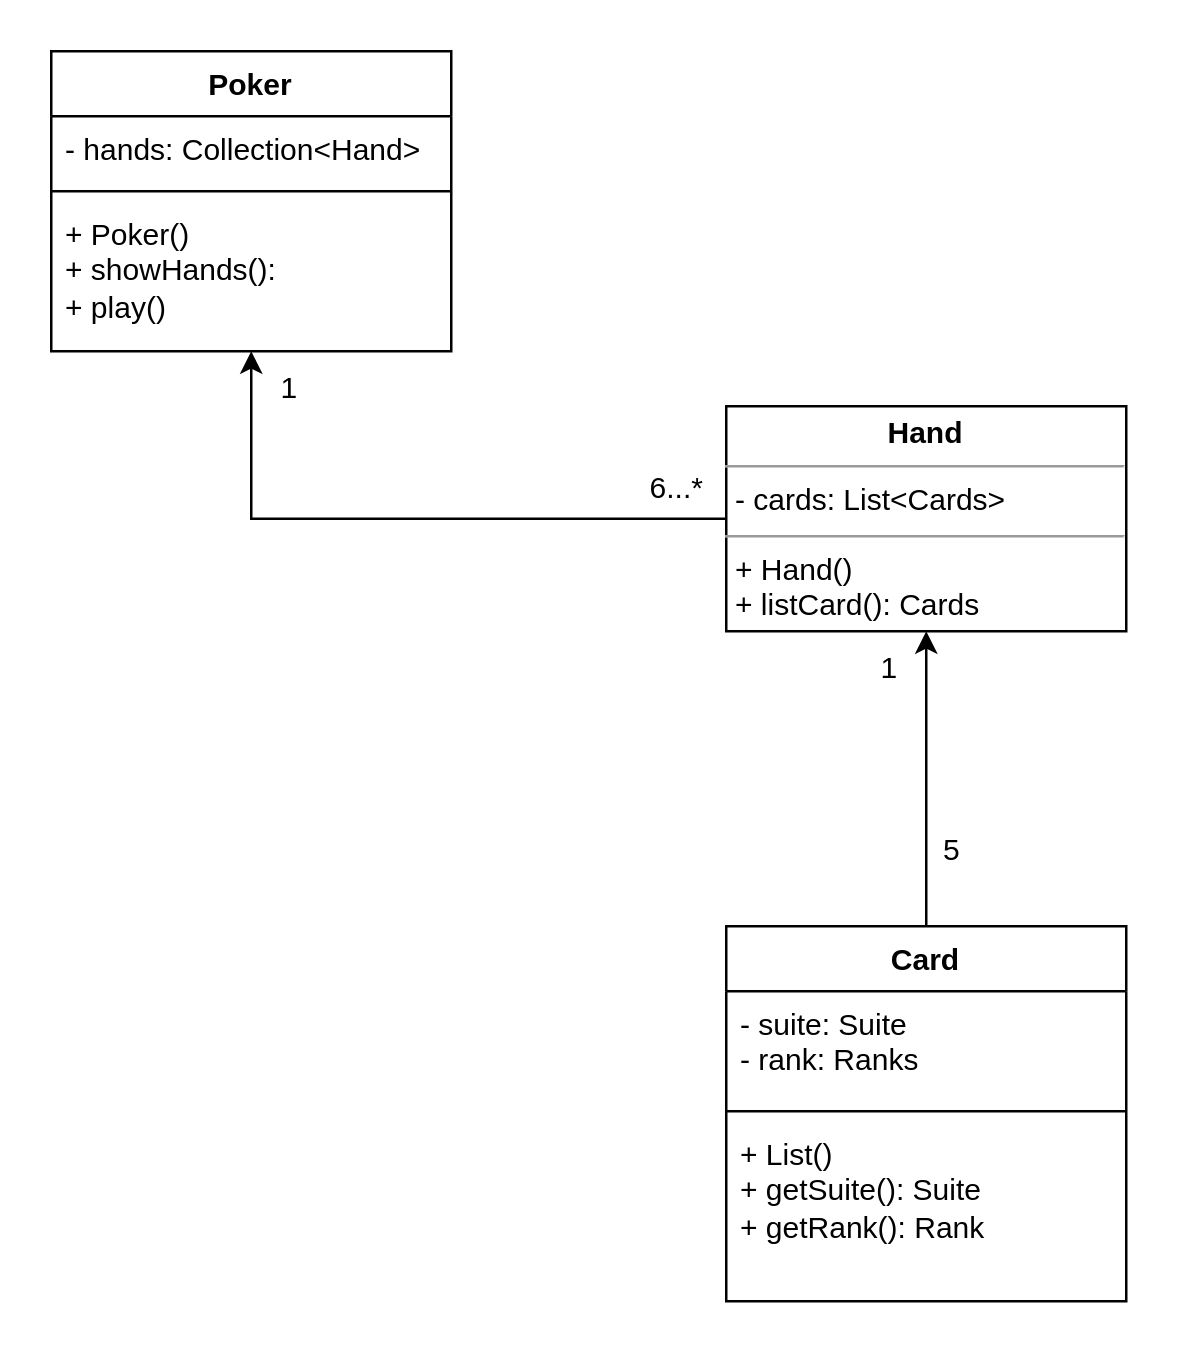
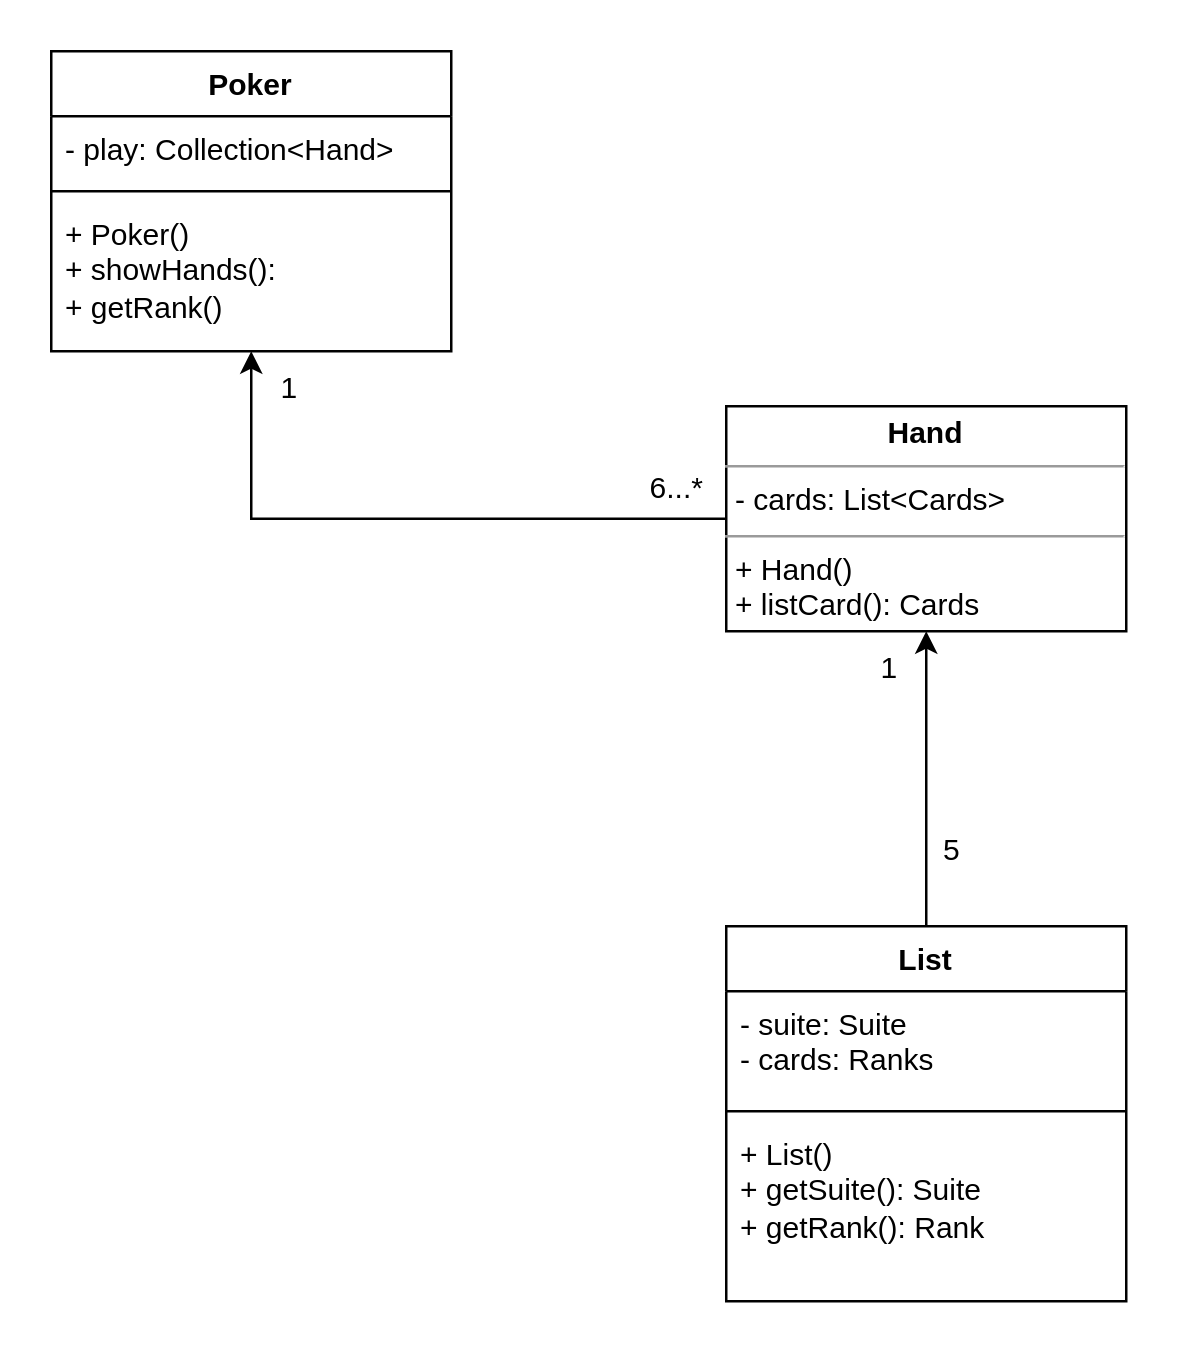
- <mxCell id="4" value="- hands: Collection&amp;lt;Hand&amp;gt;" style="text;strokeColor=none;fillColor=none;align=left;verticalAlign=top;spacingLeft=4;spacingRight=4;overflow=hidden;rotatable=0;points=[[0,0.5],[1,0.5]];portConstraint=eastwest;whiteSpace=wrap;html=1;" vertex="1" parent="3"><mxGeometry y="26" width="160" height="26" as="geometry" /></mxCell>
+ <mxCell id="4" value="- play: Collection&amp;lt;Hand&amp;gt;" style="text;strokeColor=none;fillColor=none;align=left;verticalAlign=top;spacingLeft=4;spacingRight=4;overflow=hidden;rotatable=0;points=[[0,0.5],[1,0.5]];portConstraint=eastwest;whiteSpace=wrap;html=1;" vertex="1" parent="3"><mxGeometry y="26" width="160" height="26" as="geometry" /></mxCell>
- <mxCell id="6" value="+ Poker()&lt;br&gt;+ showHands():&amp;nbsp;&lt;br&gt;+ play()" style="text;strokeColor=none;fillColor=none;align=left;verticalAlign=top;spacingLeft=4;spacingRight=4;overflow=hidden;rotatable=0;points=[[0,0.5],[1,0.5]];portConstraint=eastwest;whiteSpace=wrap;html=1;" vertex="1" parent="3"><mxGeometry y="60" width="160" height="60" as="geometry" /></mxCell>
+ <mxCell id="6" value="+ Poker()&lt;br&gt;+ showHands():&amp;nbsp;&lt;br&gt;+ getRank()" style="text;strokeColor=none;fillColor=none;align=left;verticalAlign=top;spacingLeft=4;spacingRight=4;overflow=hidden;rotatable=0;points=[[0,0.5],[1,0.5]];portConstraint=eastwest;whiteSpace=wrap;html=1;" vertex="1" parent="3"><mxGeometry y="60" width="160" height="60" as="geometry" /></mxCell>
- <mxCell id="9" value="Card" style="swimlane;fontStyle=1;align=center;verticalAlign=top;childLayout=stackLayout;horizontal=1;startSize=26;horizontalStack=0;resizeParent=1;resizeParentMax=0;resizeLast=0;collapsible=1;marginBottom=0;whiteSpace=wrap;html=1;" vertex="1" parent="1"><mxGeometry x="290" y="370" width="160" height="150" as="geometry" /></mxCell>
+ <mxCell id="9" value="List" style="swimlane;fontStyle=1;align=center;verticalAlign=top;childLayout=stackLayout;horizontal=1;startSize=26;horizontalStack=0;resizeParent=1;resizeParentMax=0;resizeLast=0;collapsible=1;marginBottom=0;whiteSpace=wrap;html=1;" vertex="1" parent="1"><mxGeometry x="290" y="370" width="160" height="150" as="geometry" /></mxCell>
- <mxCell id="10" value="- suite: Suite&lt;br&gt;- rank: Ranks" style="text;strokeColor=none;fillColor=none;align=left;verticalAlign=top;spacingLeft=4;spacingRight=4;overflow=hidden;rotatable=0;points=[[0,0.5],[1,0.5]];portConstraint=eastwest;whiteSpace=wrap;html=1;" vertex="1" parent="9"><mxGeometry y="26" width="160" height="44" as="geometry" /></mxCell>
+ <mxCell id="10" value="- suite: Suite&lt;br&gt;- cards: Ranks" style="text;strokeColor=none;fillColor=none;align=left;verticalAlign=top;spacingLeft=4;spacingRight=4;overflow=hidden;rotatable=0;points=[[0,0.5],[1,0.5]];portConstraint=eastwest;whiteSpace=wrap;html=1;" vertex="1" parent="9"><mxGeometry y="26" width="160" height="44" as="geometry" /></mxCell>
